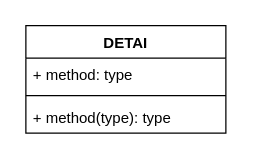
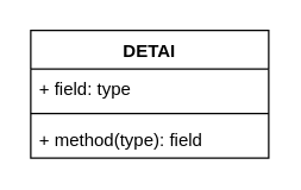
- <mxCell id="3" value="+ method: type" style="text;strokeColor=none;fillColor=none;align=left;verticalAlign=top;spacingLeft=4;spacingRight=4;overflow=hidden;rotatable=0;points=[[0,0.5],[1,0.5]];portConstraint=eastwest;" vertex="1" parent="2"><mxGeometry y="26" width="160" height="26" as="geometry" /></mxCell>
+ <mxCell id="3" value="+ field: type" style="text;strokeColor=none;fillColor=none;align=left;verticalAlign=top;spacingLeft=4;spacingRight=4;overflow=hidden;rotatable=0;points=[[0,0.5],[1,0.5]];portConstraint=eastwest;" vertex="1" parent="2"><mxGeometry y="26" width="160" height="26" as="geometry" /></mxCell>
- <mxCell id="5" value="+ method(type): type" style="text;strokeColor=none;fillColor=none;align=left;verticalAlign=top;spacingLeft=4;spacingRight=4;overflow=hidden;rotatable=0;points=[[0,0.5],[1,0.5]];portConstraint=eastwest;" vertex="1" parent="2"><mxGeometry y="60" width="160" height="26" as="geometry" /></mxCell>
+ <mxCell id="5" value="+ method(type): field" style="text;strokeColor=none;fillColor=none;align=left;verticalAlign=top;spacingLeft=4;spacingRight=4;overflow=hidden;rotatable=0;points=[[0,0.5],[1,0.5]];portConstraint=eastwest;" vertex="1" parent="2"><mxGeometry y="60" width="160" height="26" as="geometry" /></mxCell>
